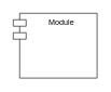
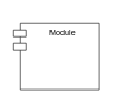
- <mxCell id="2" value="Module" style="shape=module;align=left;spacingLeft=20;align=center;verticalAlign=top;" vertex="1" parent="1"><mxGeometry x="20" y="20" width="130" height="100" as="geometry" /></mxCell>
+ <mxCell id="2" value="Module" style="shape=module;align=left;spacingLeft=20;align=center;verticalAlign=top;" vertex="1" parent="1"><mxGeometry x="20" y="35" width="130" height="100" as="geometry" /></mxCell>
